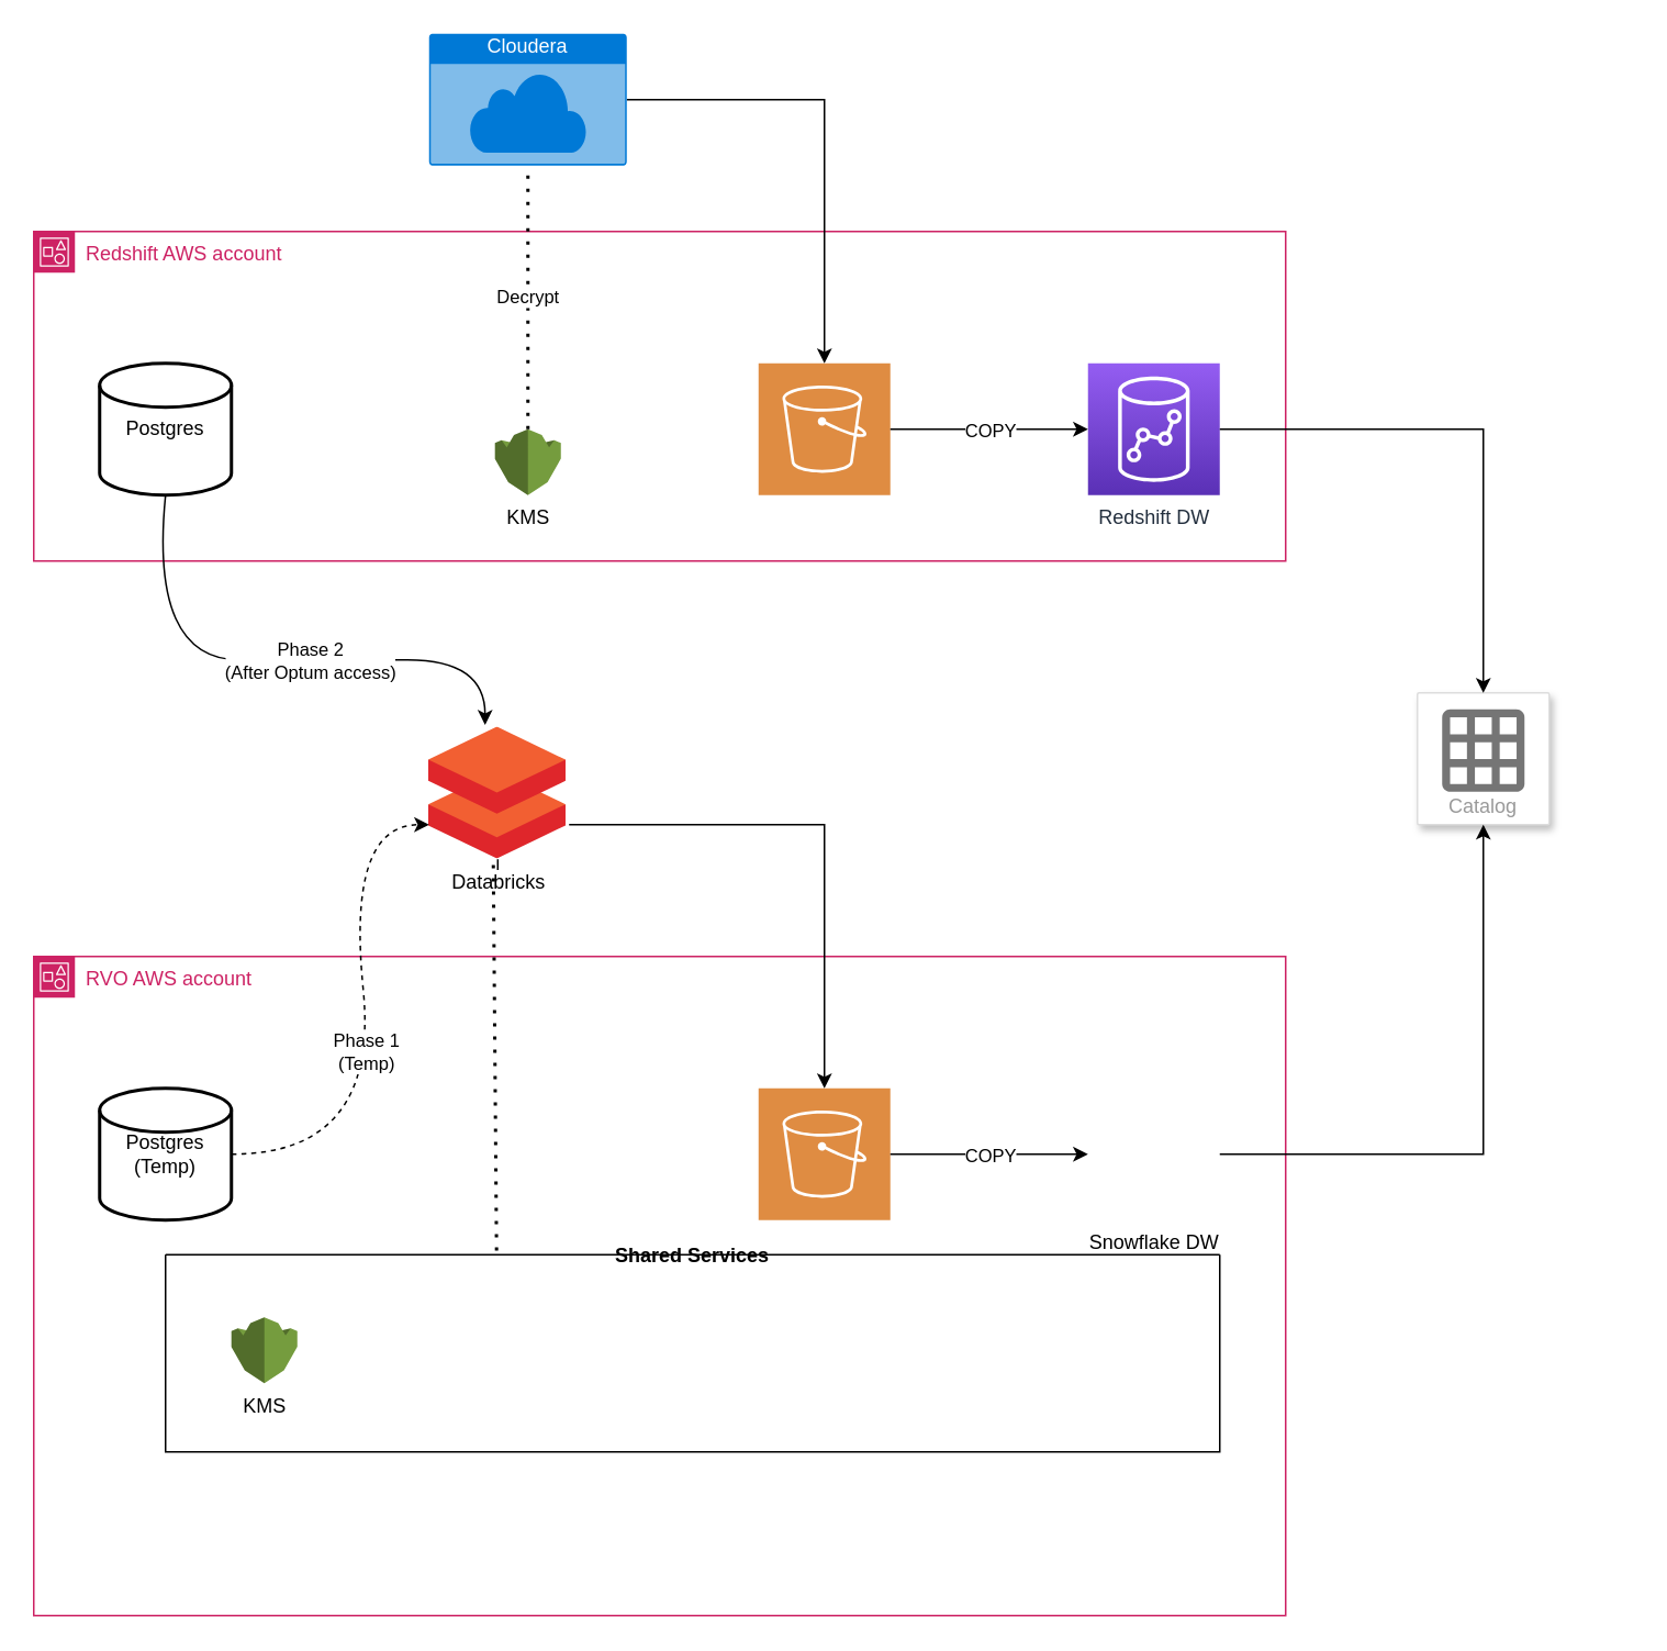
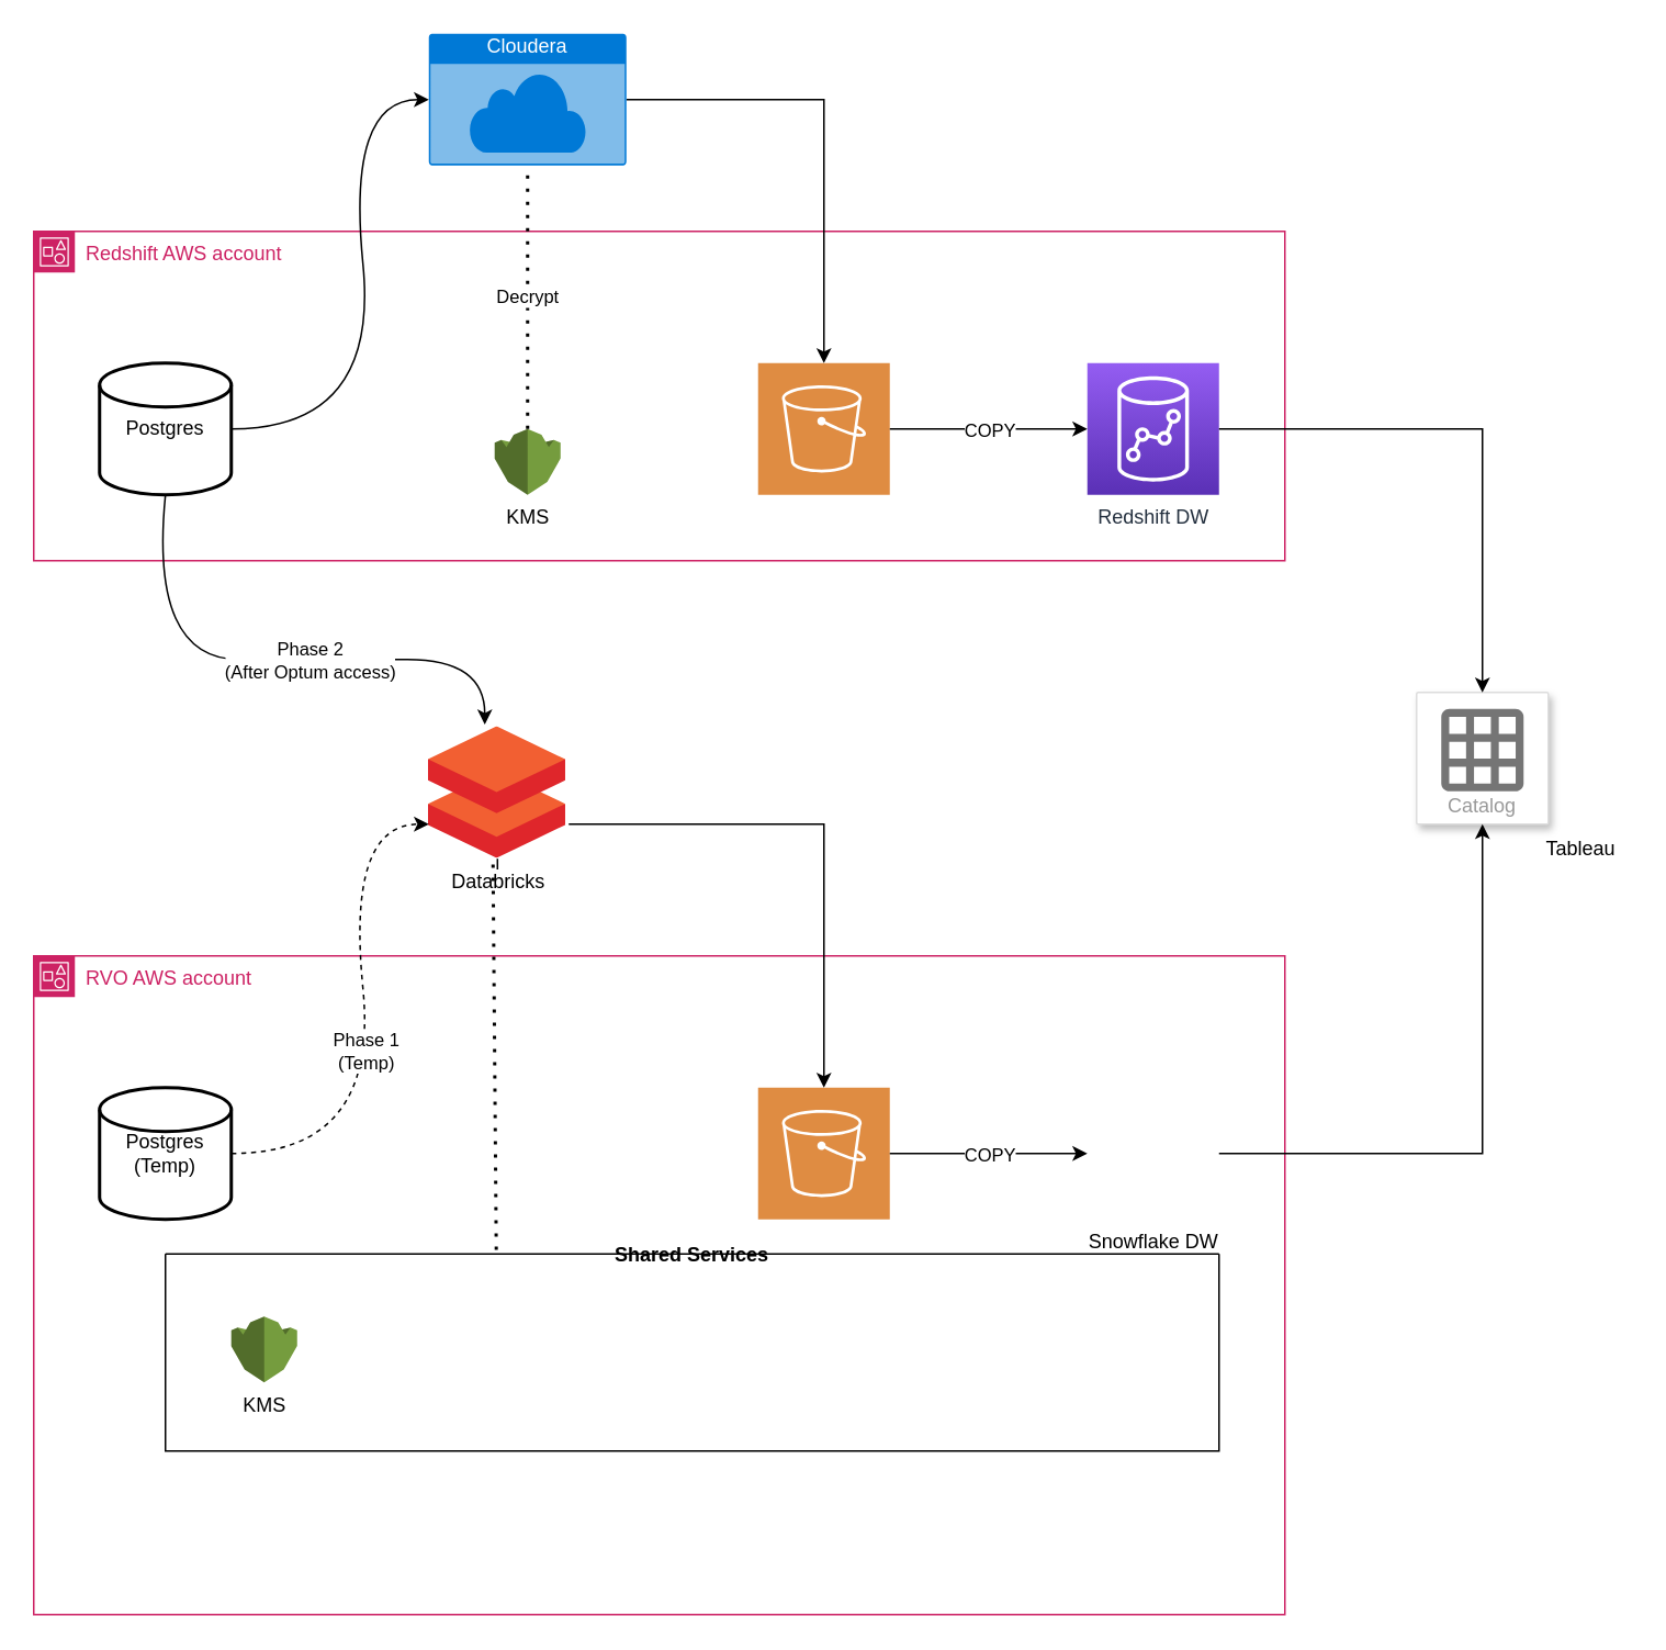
+ <mxCell id="12" value="" style="curved=1;endArrow=classic;html=1;rounded=0;exitX=1;exitY=0.5;exitDx=0;exitDy=0;exitPerimeter=0;entryX=0;entryY=0.5;entryDx=0;entryDy=0;entryPerimeter=0;" edge="1" parent="1" source="3" target="11"><mxGeometry width="50" height="50" relative="1" as="geometry"><mxPoint x="190" y="260" as="sourcePoint" /><mxPoint x="240" y="210" as="targetPoint" /><Array as="points"><mxPoint x="230" y="260" /><mxPoint x="210" y="60" /></Array></mxGeometry></mxCell>
+ <mxCell id="32" value="Tableau" style="text;html=1;strokeColor=none;fillColor=none;align=center;verticalAlign=middle;whiteSpace=wrap;rounded=0;" vertex="1" parent="1"><mxGeometry x="930" y="500" width="60" height="30" as="geometry" /></mxCell>
